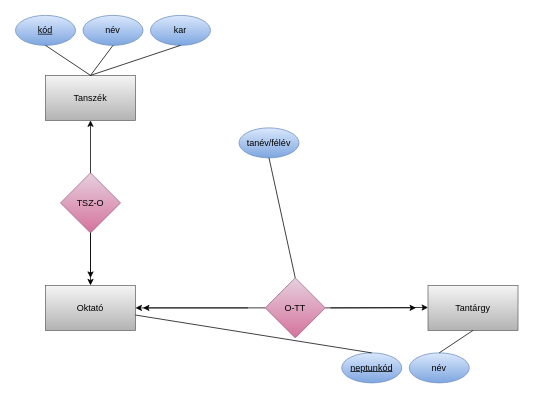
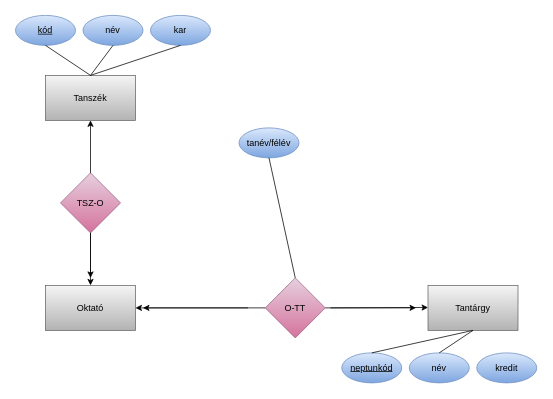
- <mxCell id="24" value="" style="endArrow=none;html=1;rounded=0;exitX=0.5;exitY=0;exitDx=0;exitDy=0;" edge="1" parent="1" source="21" target="4"><mxGeometry width="50" height="50" relative="1" as="geometry"><mxPoint x="570" y="330" as="sourcePoint" /><mxPoint x="620" y="280" as="targetPoint" /></mxGeometry></mxCell>
+ <mxCell id="24" value="" style="endArrow=none;html=1;rounded=0;exitX=0.5;exitY=0;exitDx=0;exitDy=0;entryX=0.5;entryY=1;entryDx=0;entryDy=0;" edge="1" parent="1" source="21" target="5"><mxGeometry width="50" height="50" relative="1" as="geometry"><mxPoint x="570" y="330" as="sourcePoint" /><mxPoint x="620" y="280" as="targetPoint" /></mxGeometry></mxCell>
+ <mxCell id="23" value="kredit" style="ellipse;whiteSpace=wrap;html=1;fillColor=#dae8fc;gradientColor=#7ea6e0;strokeColor=#6c8ebf;" vertex="1" parent="1"><mxGeometry x="635" y="470" width="80" height="40" as="geometry" /></mxCell>
